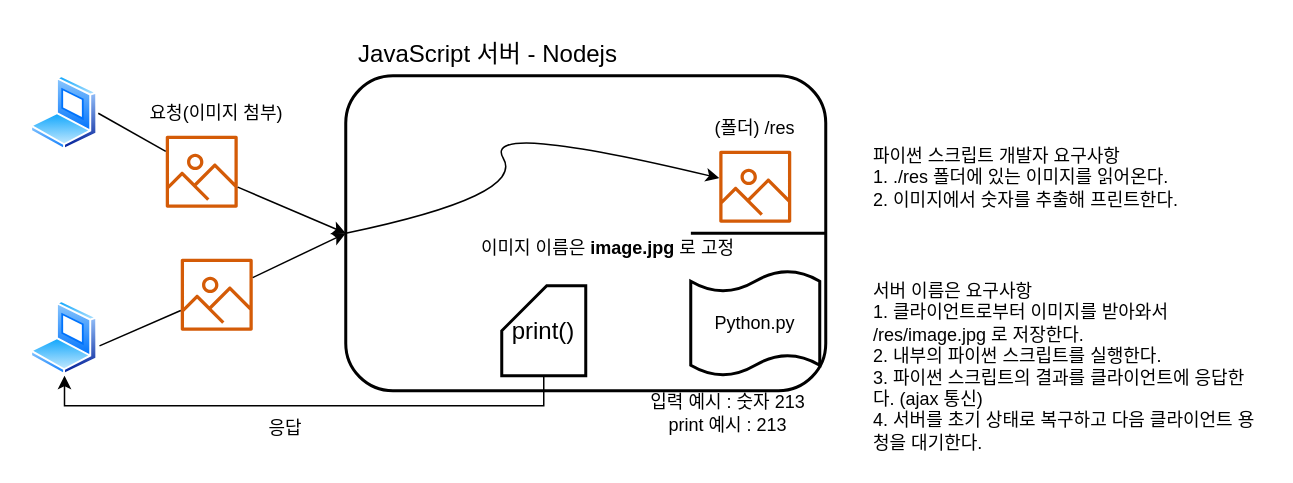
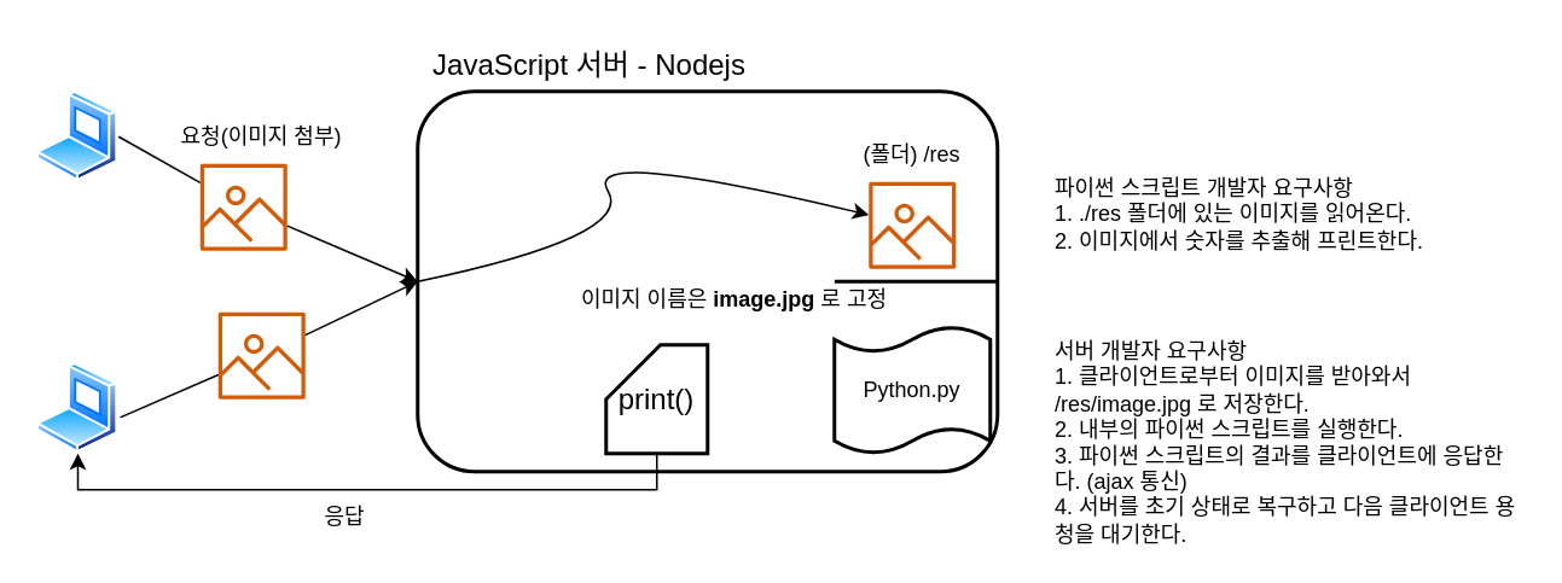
- <mxCell id="23" value="서버 이름은 요구사항&lt;br&gt;1. 클라이언트로부터 이미지를 받아와서 /res/image.jpg 로 저장한다.&lt;br&gt;2. 내부의 파이썬 스크립트를 실행한다.&lt;br&gt;3. 파이썬 스크립트의 결과를 클라이언트에 응답한다. (ajax 통신)&lt;br&gt;4. 서버를 초기 상태로 복구하고 다음 클라이언트 용청을 대기한다." style="text;html=1;strokeColor=none;fillColor=none;align=left;verticalAlign=top;whiteSpace=wrap;rounded=0;" vertex="1" parent="1"><mxGeometry x="580" y="180" width="260" height="120" as="geometry" /></mxCell>
+ <mxCell id="23" value="서버 개발자 요구사항&lt;br&gt;1. 클라이언트로부터 이미지를 받아와서 /res/image.jpg 로 저장한다.&lt;br&gt;2. 내부의 파이썬 스크립트를 실행한다.&lt;br&gt;3. 파이썬 스크립트의 결과를 클라이언트에 응답한다. (ajax 통신)&lt;br&gt;4. 서버를 초기 상태로 복구하고 다음 클라이언트 용청을 대기한다." style="text;html=1;strokeColor=none;fillColor=none;align=left;verticalAlign=top;whiteSpace=wrap;rounded=0;" vertex="1" parent="1"><mxGeometry x="580" y="180" width="260" height="120" as="geometry" /></mxCell>
- <mxCell id="21" value="입력 예시 : 숫자 213&lt;br&gt;print 예시 : 213" style="text;html=1;strokeColor=none;fillColor=none;align=center;verticalAlign=middle;whiteSpace=wrap;rounded=0;" vertex="1" parent="1"><mxGeometry x="420" y="260" width="130" height="30" as="geometry" /></mxCell>
